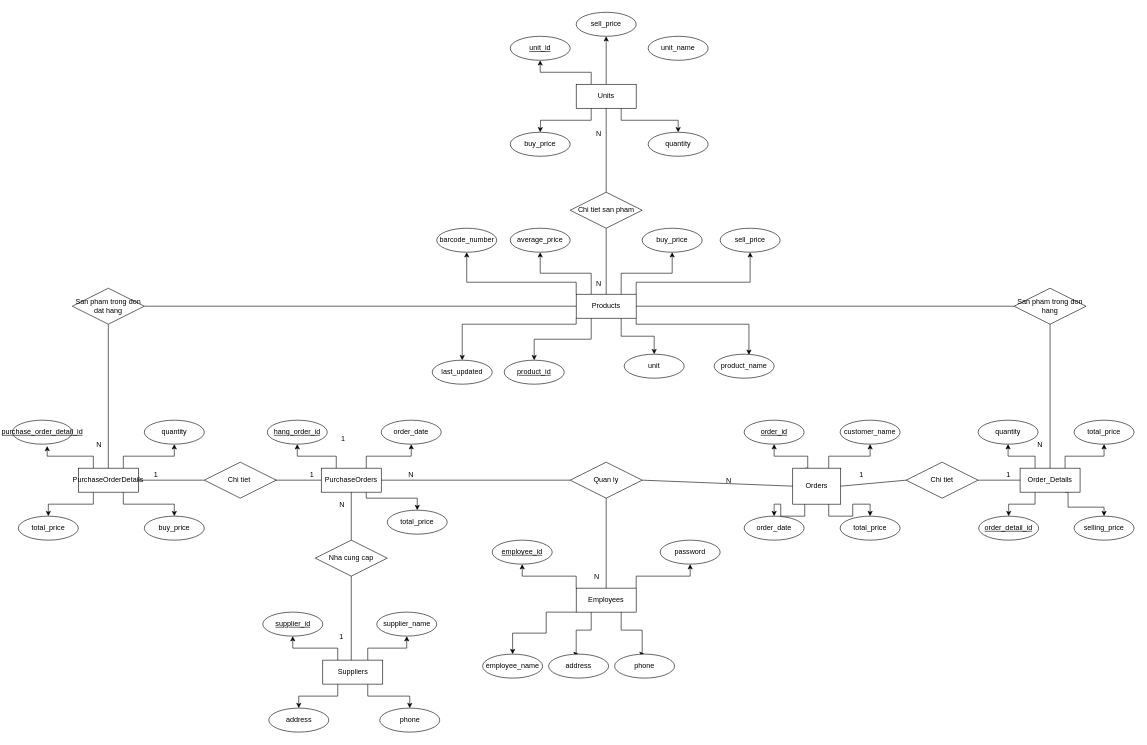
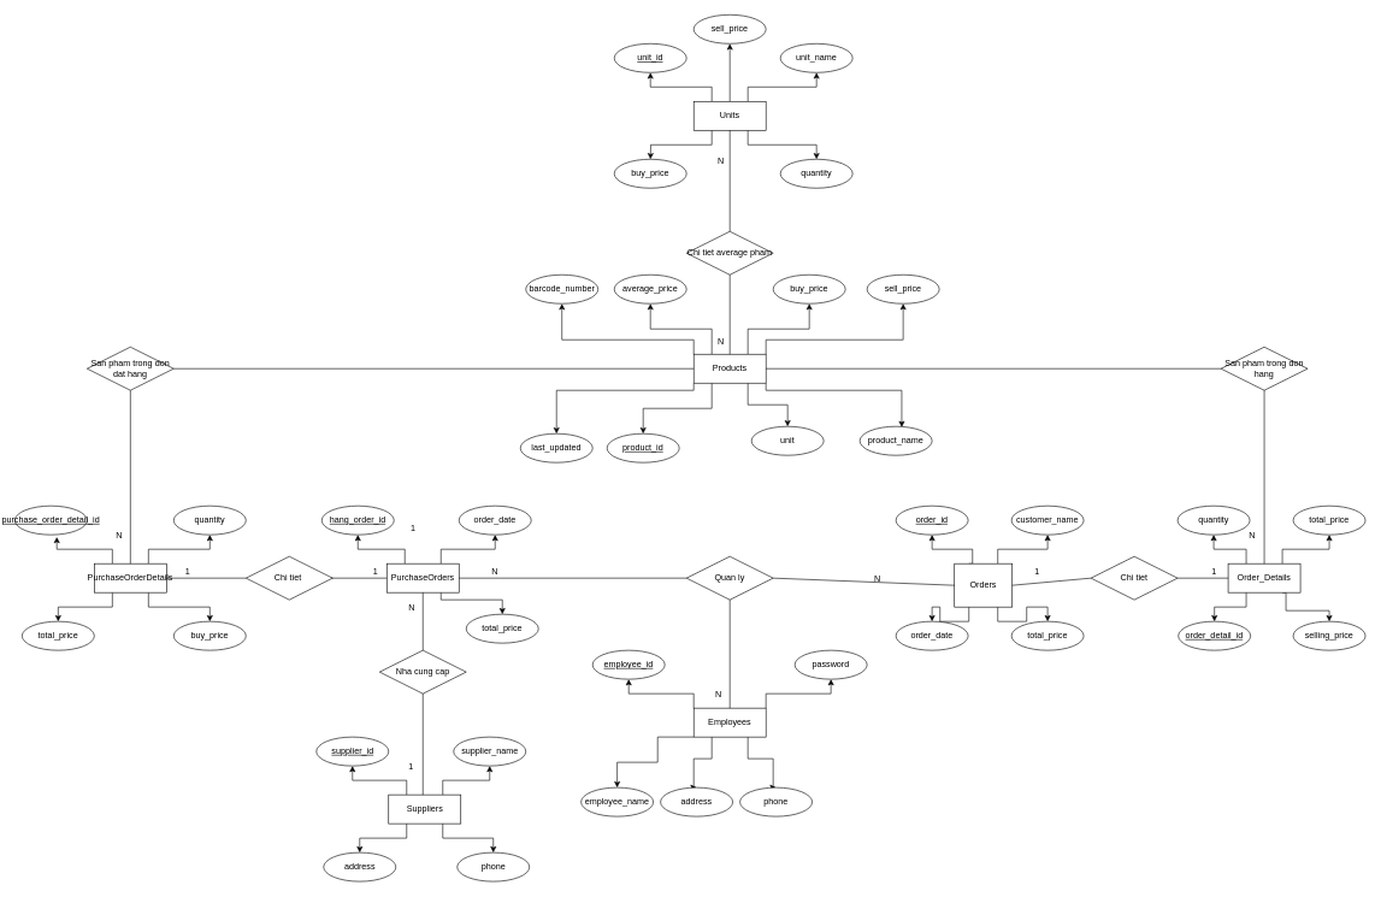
+ <mxCell id="20" style="edgeStyle=orthogonalEdgeStyle;rounded=0;orthogonalLoop=1;jettySize=auto;html=1;exitX=0.75;exitY=0;exitDx=0;exitDy=0;entryX=0.5;entryY=1;entryDx=0;entryDy=0;" parent="1" source="24" target="25" edge="1"><mxGeometry relative="1" as="geometry" /></mxCell>
- <mxCell id="97" value="Chi tiet san pham" style="shape=rhombus;perimeter=rhombusPerimeter;whiteSpace=wrap;html=1;align=center;" parent="1" vertex="1"><mxGeometry x="950" y="320" width="120" height="60" as="geometry" /></mxCell>
+ <mxCell id="97" value="Chi tiet average pham" style="shape=rhombus;perimeter=rhombusPerimeter;whiteSpace=wrap;html=1;align=center;" parent="1" vertex="1"><mxGeometry x="950" y="320" width="120" height="60" as="geometry" /></mxCell>
